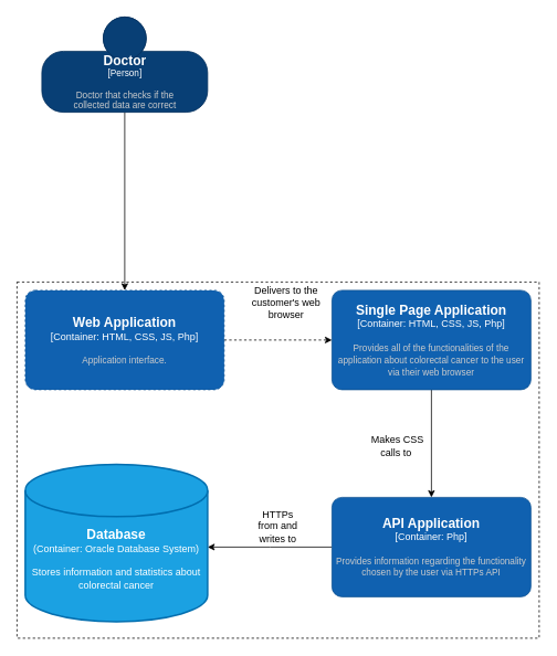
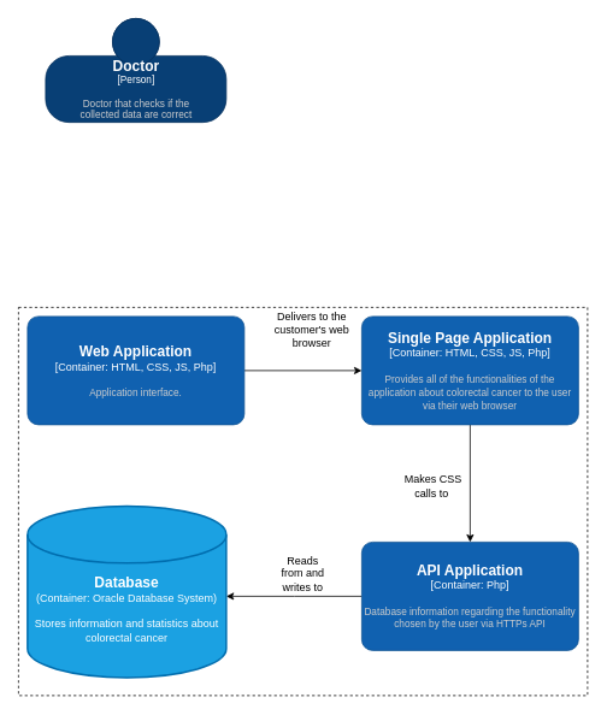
- <mxCell id="4" style="edgeStyle=orthogonalEdgeStyle;rounded=0;orthogonalLoop=1;jettySize=auto;html=1;entryX=0.5;entryY=0;entryDx=0;entryDy=0;entryPerimeter=0;fontSize=16;" parent="1" source="5" target="3" edge="1"><mxGeometry relative="1" as="geometry" /></mxCell>
- <mxCell id="3" value="&lt;font style=&quot;font-size: 16px&quot;&gt;&lt;b&gt;Web Application&lt;/b&gt;&lt;/font&gt;&lt;div&gt;[Container: HTML, CSS, JS, Php]&lt;/div&gt;&lt;br&gt;&lt;div&gt;&lt;font style=&quot;font-size: 11px&quot;&gt;&lt;font color=&quot;#cccccc&quot;&gt;Application interface.&lt;/font&gt;&lt;/div&gt;" style="rounded=1;whiteSpace=wrap;html=1;labelBackgroundColor=none;fillColor=#1061B0;fontColor=#ffffff;align=center;arcSize=10;strokeColor=#0D5091;metaEdit=1;resizable=0;points=[[0.25,0,0],[0.5,0,0],[0.75,0,0],[1,0.25,0],[1,0.5,0],[1,0.75,0],[0.75,1,0],[0.5,1,0],[0.25,1,0],[0,0.75,0],[0,0.5,0],[0,0.25,0]];dashed=1;" parent="1" vertex="1"><mxGeometry x="30" y="350" width="240" height="120" as="geometry" /></mxCell>
+ <mxCell id="3" value="&lt;font style=&quot;font-size: 16px&quot;&gt;&lt;b&gt;Web Application&lt;/b&gt;&lt;/font&gt;&lt;div&gt;[Container: HTML, CSS, JS, Php]&lt;/div&gt;&lt;br&gt;&lt;div&gt;&lt;font style=&quot;font-size: 11px&quot;&gt;&lt;font color=&quot;#cccccc&quot;&gt;Application interface.&lt;/font&gt;&lt;/div&gt;" style="rounded=1;whiteSpace=wrap;html=1;labelBackgroundColor=none;fillColor=#1061B0;fontColor=#ffffff;align=center;arcSize=10;strokeColor=#0D5091;metaEdit=1;resizable=0;points=[[0.25,0,0],[0.5,0,0],[0.75,0,0],[1,0.25,0],[1,0.5,0],[1,0.75,0],[0.75,1,0],[0.5,1,0],[0.25,1,0],[0,0.75,0],[0,0.5,0],[0,0.25,0]];" parent="1" vertex="1"><mxGeometry x="30" y="350" width="240" height="120" as="geometry" /></mxCell>
- <mxCell id="2" value="" style="edgeStyle=orthogonalEdgeStyle;rounded=0;orthogonalLoop=1;jettySize=auto;html=1;dashed=1;" parent="1" source="3" target="7" edge="1"><mxGeometry relative="1" as="geometry" /></mxCell>
+ <mxCell id="2" value="" style="edgeStyle=orthogonalEdgeStyle;rounded=0;orthogonalLoop=1;jettySize=auto;html=1;" parent="1" source="3" target="7" edge="1"><mxGeometry relative="1" as="geometry" /></mxCell>
- <mxCell id="12" value="HTTPs from and writes to" style="text;html=1;strokeColor=none;fillColor=none;align=center;verticalAlign=middle;whiteSpace=wrap;rounded=0;" parent="1" vertex="1"><mxGeometry x="305" y="620" width="60" height="30" as="geometry" /></mxCell>
+ <mxCell id="12" value="Reads from and writes to" style="text;html=1;strokeColor=none;fillColor=none;align=center;verticalAlign=middle;whiteSpace=wrap;rounded=0;" parent="1" vertex="1"><mxGeometry x="305" y="620" width="60" height="30" as="geometry" /></mxCell>
- <mxCell id="10" value="&lt;font style=&quot;font-size: 16px&quot;&gt;&lt;b&gt;API Application&lt;/b&gt;&lt;/font&gt;&lt;div&gt;[Container: Php]&lt;/div&gt;&lt;br&gt;&lt;div&gt;&lt;font style=&quot;font-size: 11px&quot;&gt;&lt;font color=&quot;#cccccc&quot;&gt;Provides information regarding the functionality chosen by the user via HTTPs API&lt;/font&gt;&lt;/div&gt;" style="rounded=1;whiteSpace=wrap;html=1;labelBackgroundColor=none;fillColor=#1061B0;fontColor=#ffffff;align=center;arcSize=10;strokeColor=#0D5091;metaEdit=1;resizable=0;points=[[0.25,0,0],[0.5,0,0],[0.75,0,0],[1,0.25,0],[1,0.5,0],[1,0.75,0],[0.75,1,0],[0.5,1,0],[0.25,1,0],[0,0.75,0],[0,0.5,0],[0,0.25,0]];" parent="1" vertex="1"><mxGeometry x="400" y="600" width="240" height="120" as="geometry" /></mxCell>
+ <mxCell id="10" value="&lt;font style=&quot;font-size: 16px&quot;&gt;&lt;b&gt;API Application&lt;/b&gt;&lt;/font&gt;&lt;div&gt;[Container: Php]&lt;/div&gt;&lt;br&gt;&lt;div&gt;&lt;font style=&quot;font-size: 11px&quot;&gt;&lt;font color=&quot;#cccccc&quot;&gt;Database information regarding the functionality chosen by the user via HTTPs API&lt;/font&gt;&lt;/div&gt;" style="rounded=1;whiteSpace=wrap;html=1;labelBackgroundColor=none;fillColor=#1061B0;fontColor=#ffffff;align=center;arcSize=10;strokeColor=#0D5091;metaEdit=1;resizable=0;points=[[0.25,0,0],[0.5,0,0],[0.75,0,0],[1,0.25,0],[1,0.5,0],[1,0.75,0],[0.75,1,0],[0.5,1,0],[0.25,1,0],[0,0.75,0],[0,0.5,0],[0,0.25,0]];" parent="1" vertex="1"><mxGeometry x="400" y="600" width="240" height="120" as="geometry" /></mxCell>
